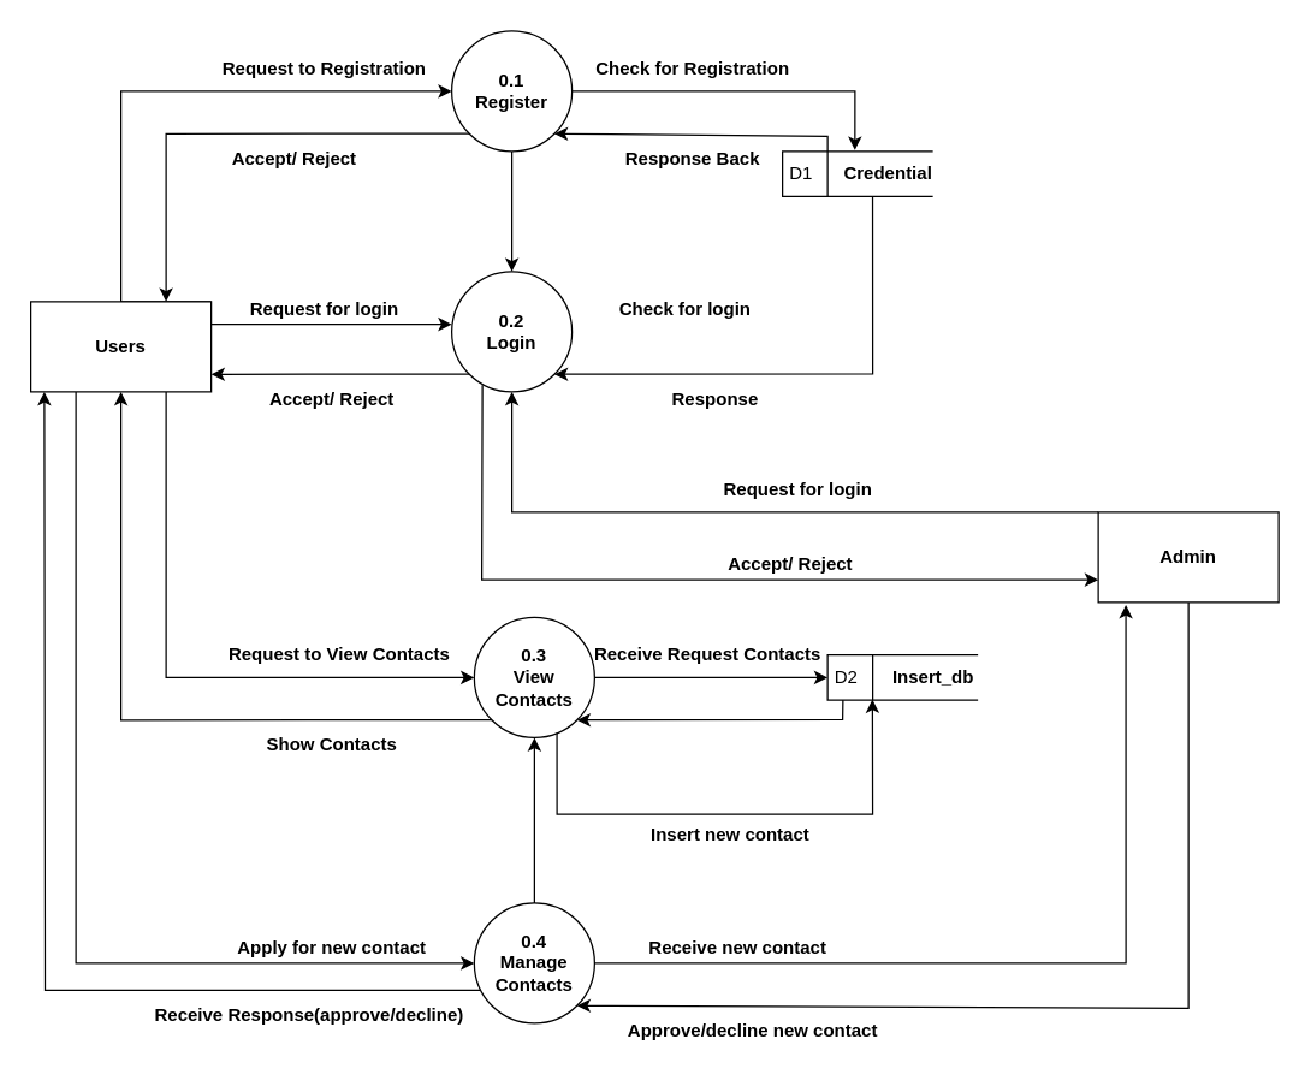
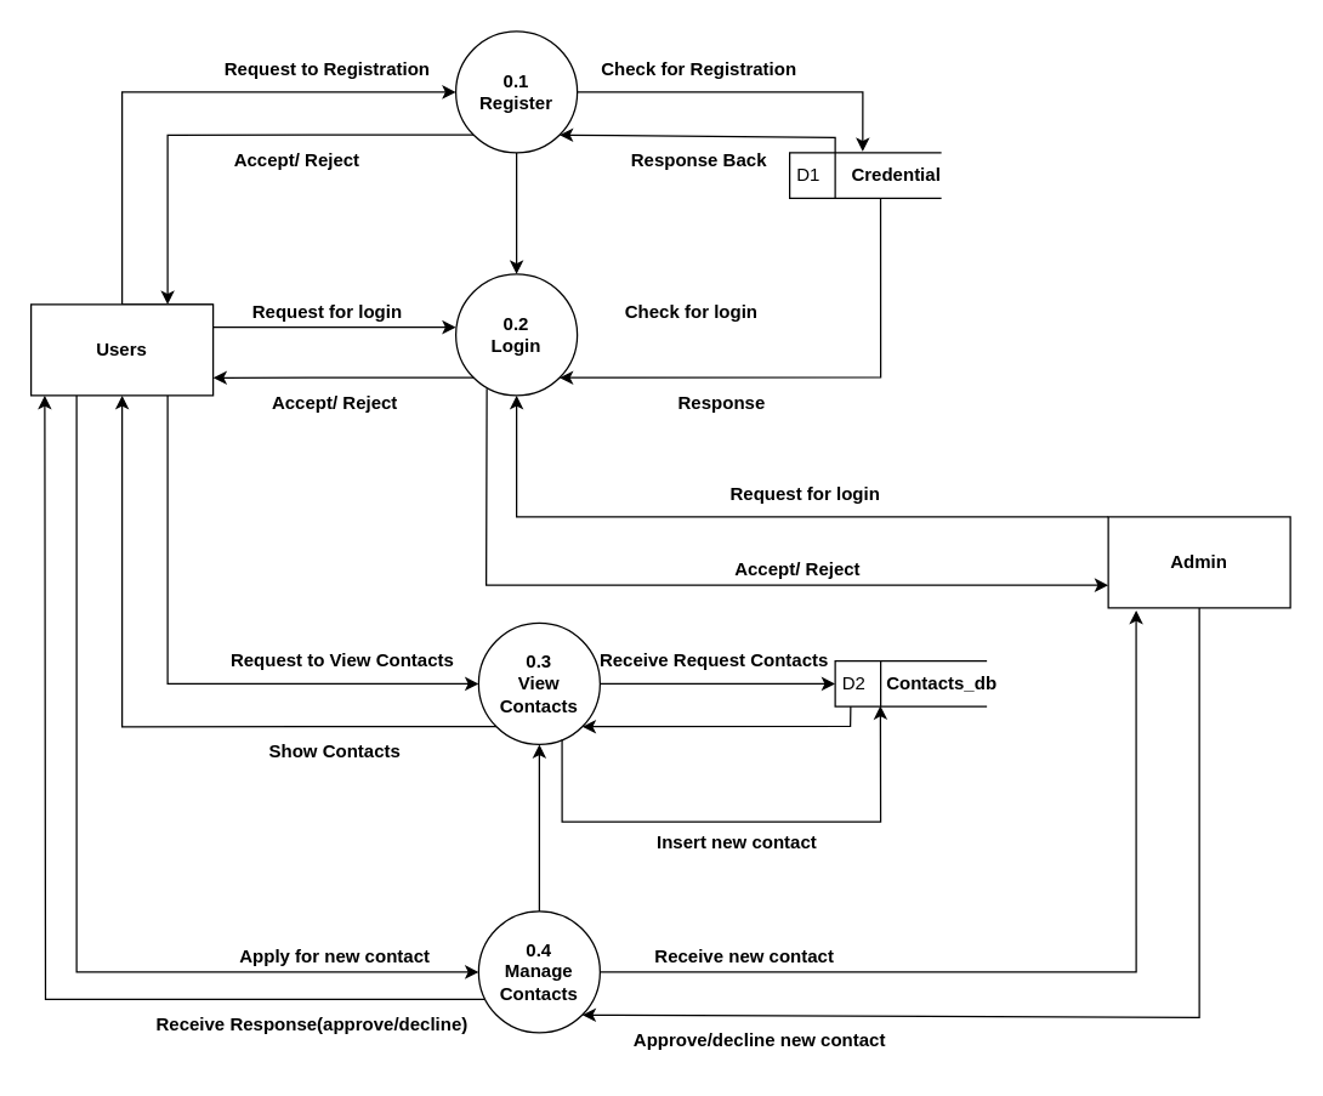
- <mxCell id="29" value="Insert_db" style="text;html=1;align=center;verticalAlign=middle;resizable=0;points=[];autosize=1;strokeColor=none;fillColor=none;fontStyle=1" vertex="1" parent="1"><mxGeometry x="570" y="435" width="100" height="30" as="geometry" /></mxCell>
+ <mxCell id="29" value="Contacts_db" style="text;html=1;align=center;verticalAlign=middle;resizable=0;points=[];autosize=1;strokeColor=none;fillColor=none;fontStyle=1" vertex="1" parent="1"><mxGeometry x="570" y="435" width="100" height="30" as="geometry" /></mxCell>
